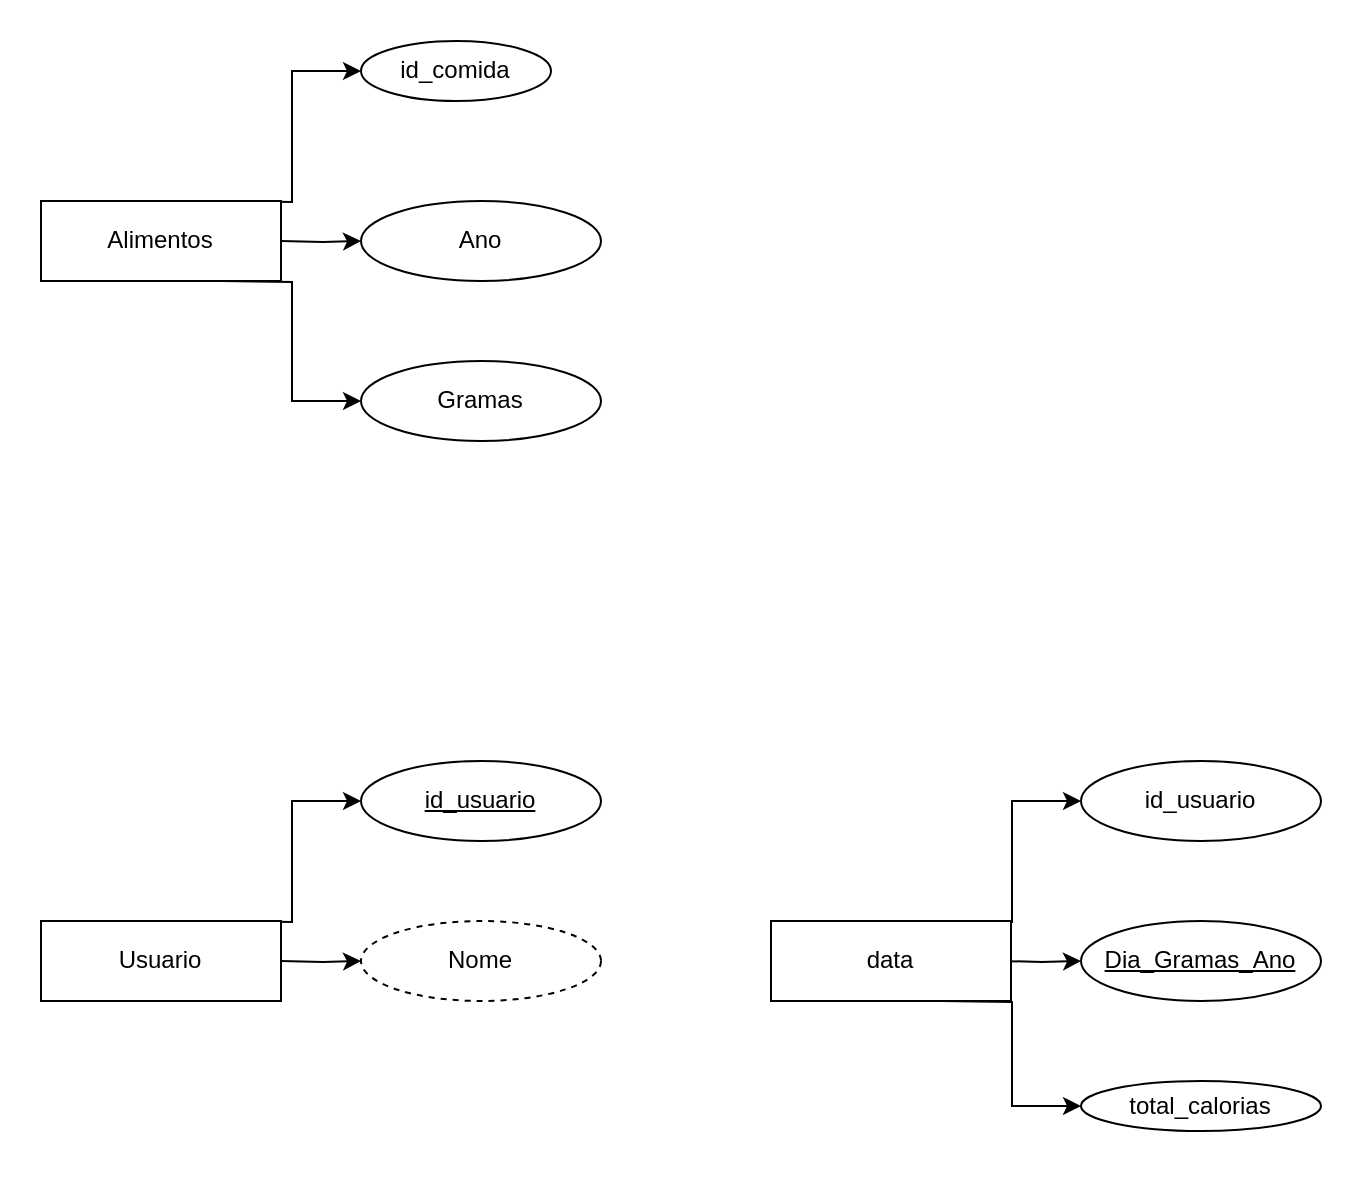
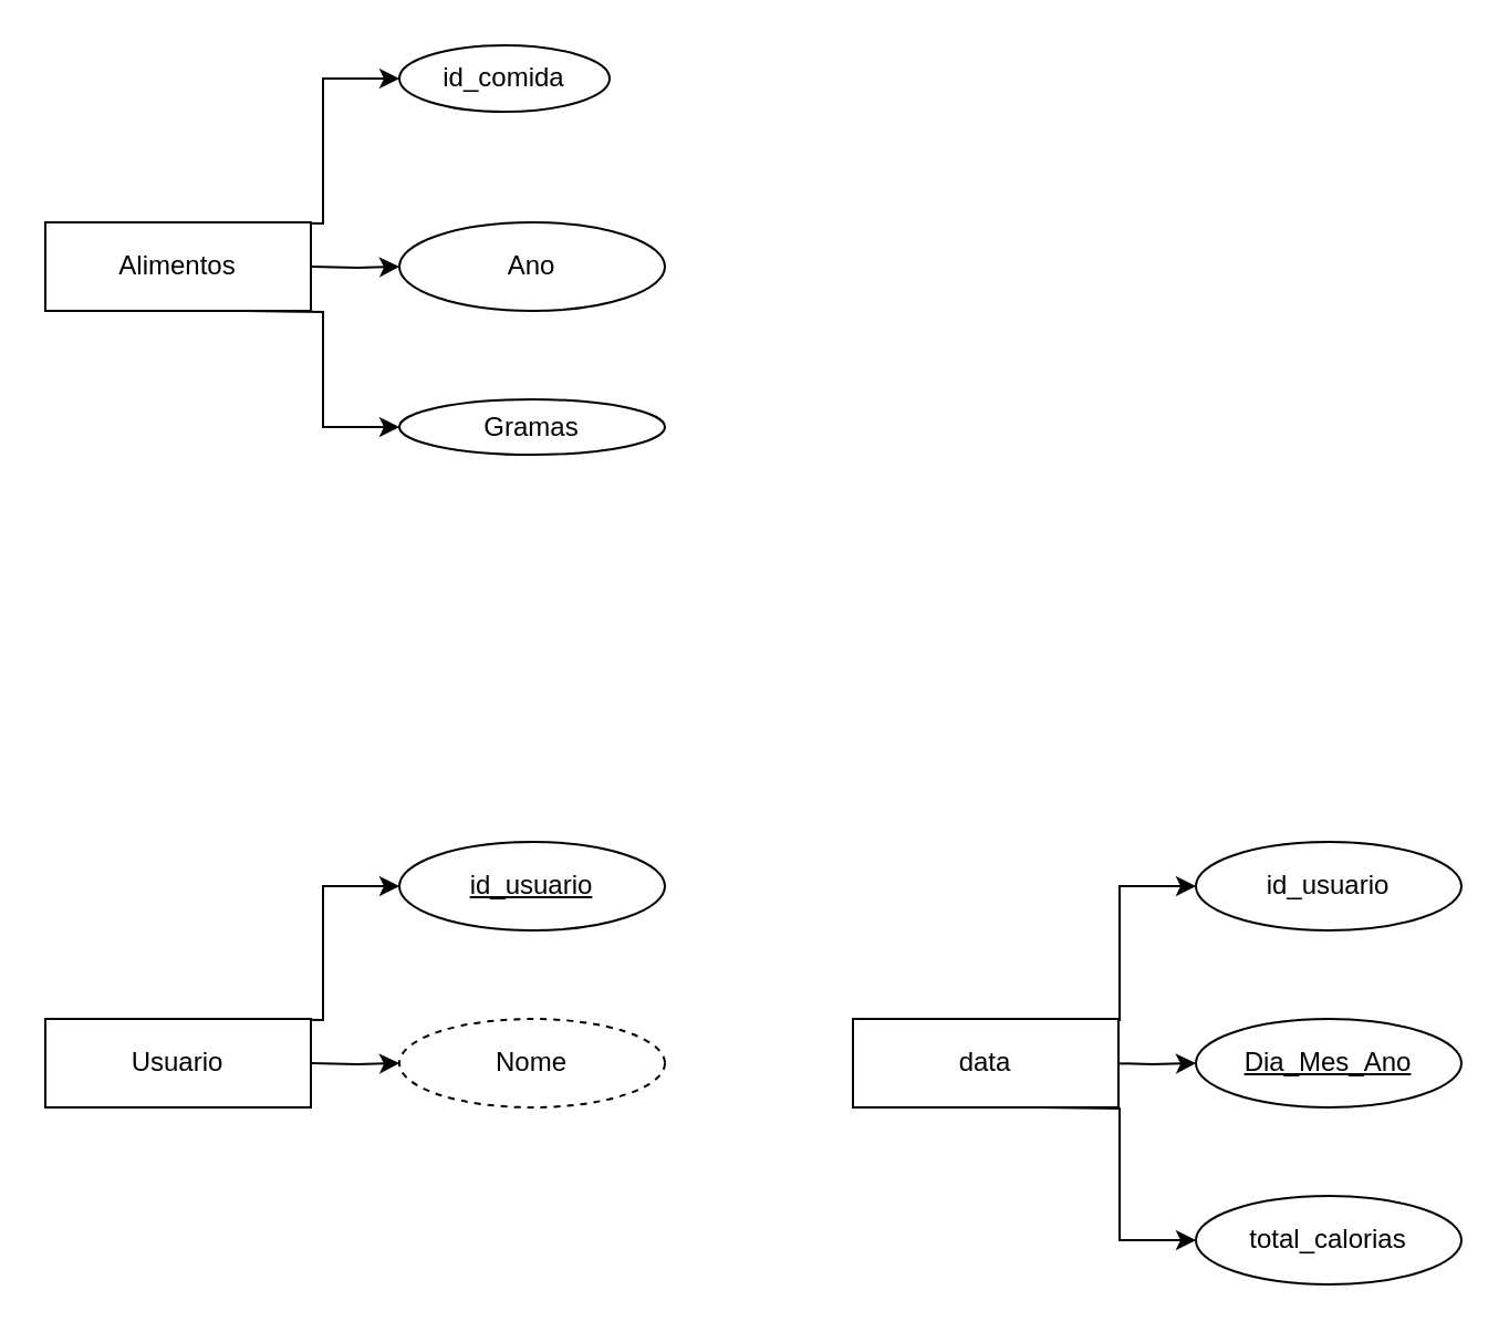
- <mxCell id="12" value="Gramas" style="ellipse;whiteSpace=wrap;html=1;align=center;" vertex="1" parent="1"><mxGeometry x="180" y="180" width="120" height="40" as="geometry" /></mxCell>
+ <mxCell id="12" value="Gramas" style="ellipse;whiteSpace=wrap;html=1;align=center;" vertex="1" parent="1"><mxGeometry x="180" y="180" width="120" height="25" as="geometry" /></mxCell>
- <mxCell id="15" value="Dia_Gramas_Ano" style="ellipse;whiteSpace=wrap;html=1;align=center;fontStyle=4;" vertex="1" parent="1"><mxGeometry x="540" y="460" width="120" height="40" as="geometry" /></mxCell>
+ <mxCell id="15" value="Dia_Mes_Ano" style="ellipse;whiteSpace=wrap;html=1;align=center;fontStyle=4;" vertex="1" parent="1"><mxGeometry x="540" y="460" width="120" height="40" as="geometry" /></mxCell>
- <mxCell id="17" value="total_calorias" style="ellipse;whiteSpace=wrap;html=1;align=center;" vertex="1" parent="1"><mxGeometry x="540" y="540" width="120" height="25" as="geometry" /></mxCell>
+ <mxCell id="17" value="total_calorias" style="ellipse;whiteSpace=wrap;html=1;align=center;" vertex="1" parent="1"><mxGeometry x="540" y="540" width="120" height="40" as="geometry" /></mxCell>
